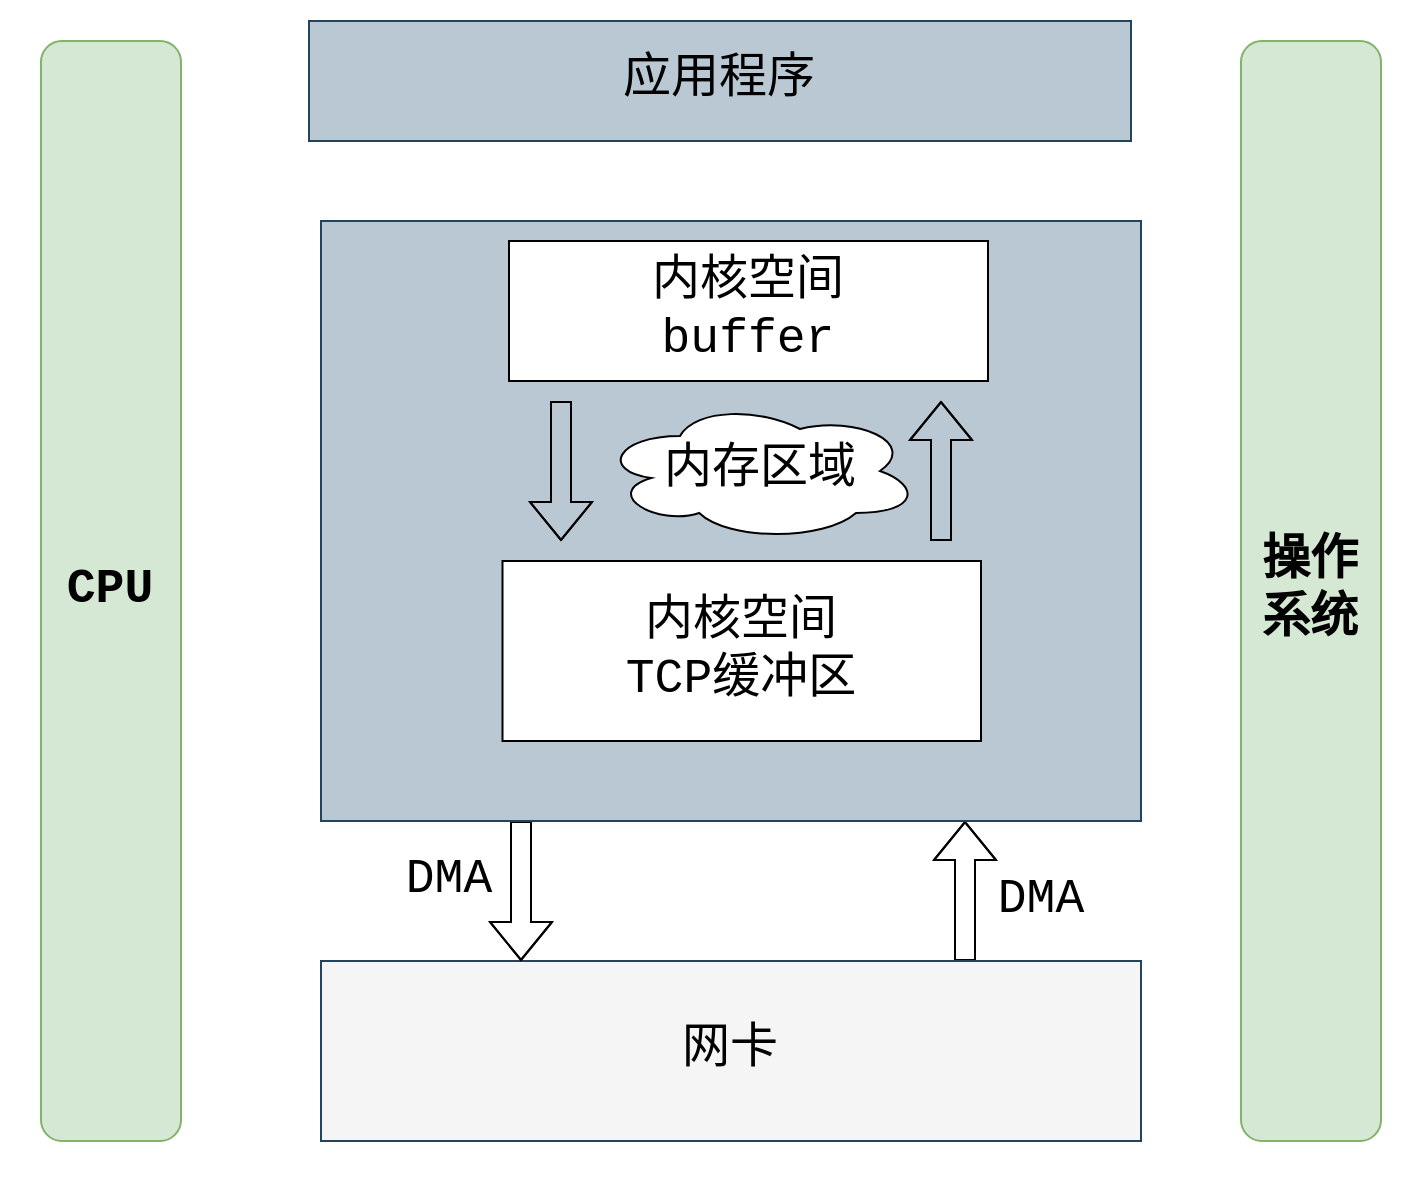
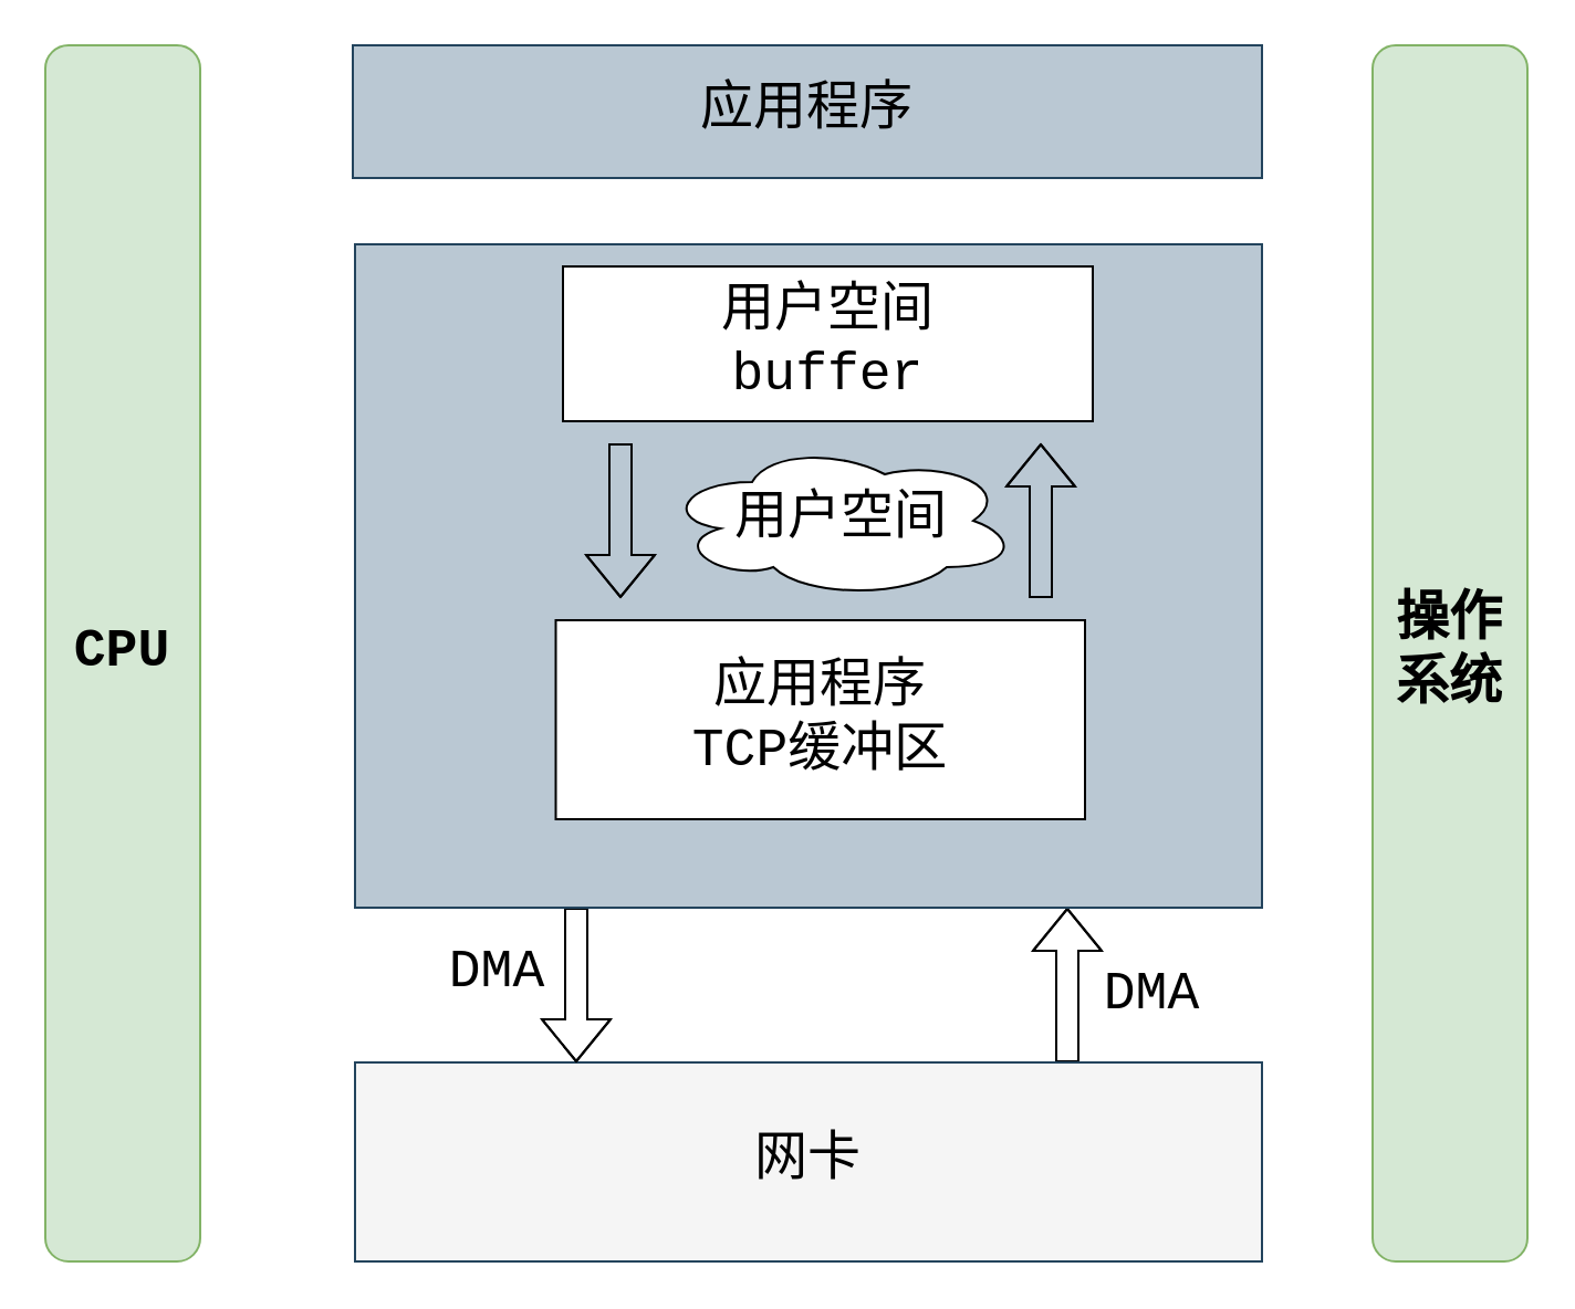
- <mxCell id="2" value="&lt;font style=&quot;font-size: 24px&quot; face=&quot;Courier New&quot;&gt;应用程序&lt;/font&gt;" style="rounded=0;whiteSpace=wrap;html=1;fillColor=#bac8d3;strokeColor=#23445d;" vertex="1" parent="1"><mxGeometry x="154" y="10" width="411" height="60" as="geometry" /></mxCell>
+ <mxCell id="2" value="&lt;font style=&quot;font-size: 24px&quot; face=&quot;Courier New&quot;&gt;应用程序&lt;/font&gt;" style="rounded=0;whiteSpace=wrap;html=1;fillColor=#bac8d3;strokeColor=#23445d;" vertex="1" parent="1"><mxGeometry x="159" y="20" width="411" height="60" as="geometry" /></mxCell>
- <mxCell id="7" value="内核空间&lt;br&gt;buffer" style="rounded=0;whiteSpace=wrap;html=1;fontFamily=Courier New;fontSize=24;" vertex="1" parent="1"><mxGeometry x="254" y="120" width="239.5" height="70" as="geometry" /></mxCell>
+ <mxCell id="7" value="用户空间&lt;br&gt;buffer" style="rounded=0;whiteSpace=wrap;html=1;fontFamily=Courier New;fontSize=24;" vertex="1" parent="1"><mxGeometry x="254" y="120" width="239.5" height="70" as="geometry" /></mxCell>
- <mxCell id="9" value="内存区域" style="ellipse;shape=cloud;whiteSpace=wrap;html=1;fontFamily=Courier New;fontSize=24;" vertex="1" parent="1"><mxGeometry x="299.5" y="200" width="160" height="70" as="geometry" /></mxCell>
+ <mxCell id="9" value="用户空间" style="ellipse;shape=cloud;whiteSpace=wrap;html=1;fontFamily=Courier New;fontSize=24;" vertex="1" parent="1"><mxGeometry x="299.5" y="200" width="160" height="70" as="geometry" /></mxCell>
- <mxCell id="8" value="内核空间&lt;br&gt;TCP缓冲区" style="rounded=0;whiteSpace=wrap;html=1;fontFamily=Courier New;fontSize=24;" vertex="1" parent="1"><mxGeometry x="250.75" y="280" width="239.25" height="90" as="geometry" /></mxCell>
+ <mxCell id="8" value="应用程序&lt;br&gt;TCP缓冲区" style="rounded=0;whiteSpace=wrap;html=1;fontFamily=Courier New;fontSize=24;" vertex="1" parent="1"><mxGeometry x="250.75" y="280" width="239.25" height="90" as="geometry" /></mxCell>
